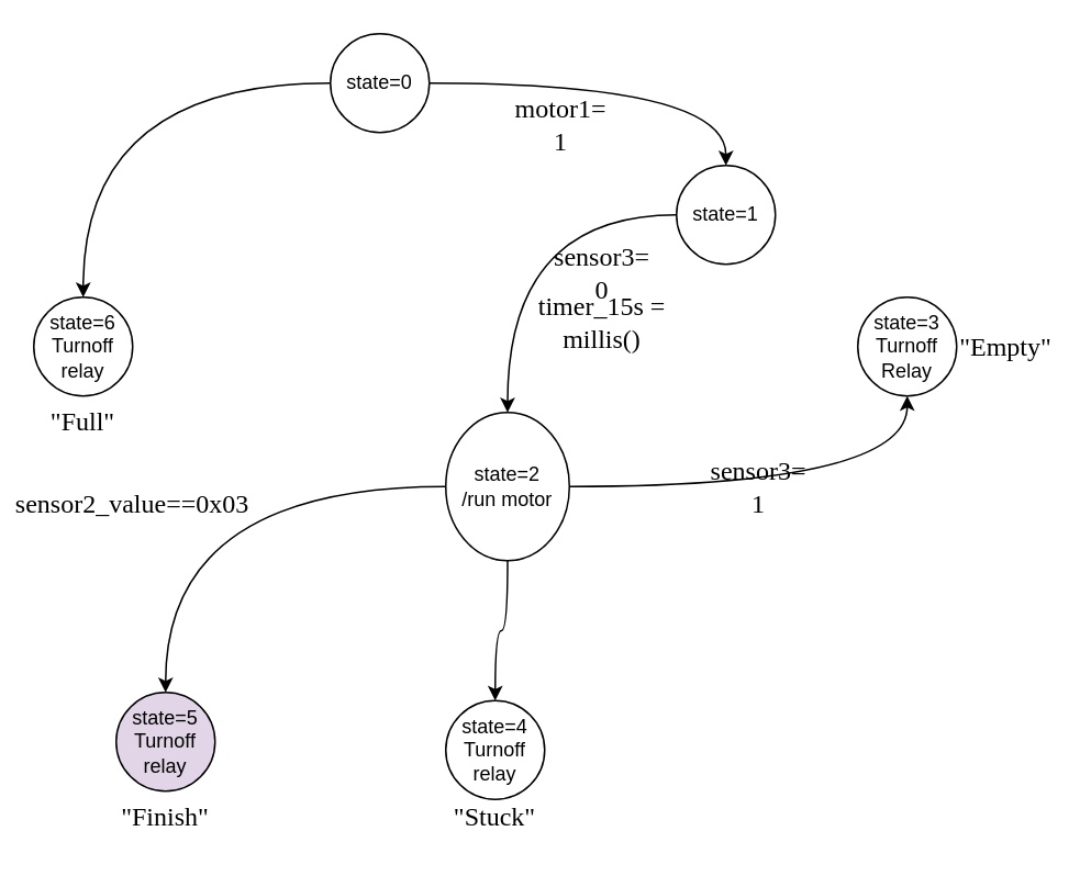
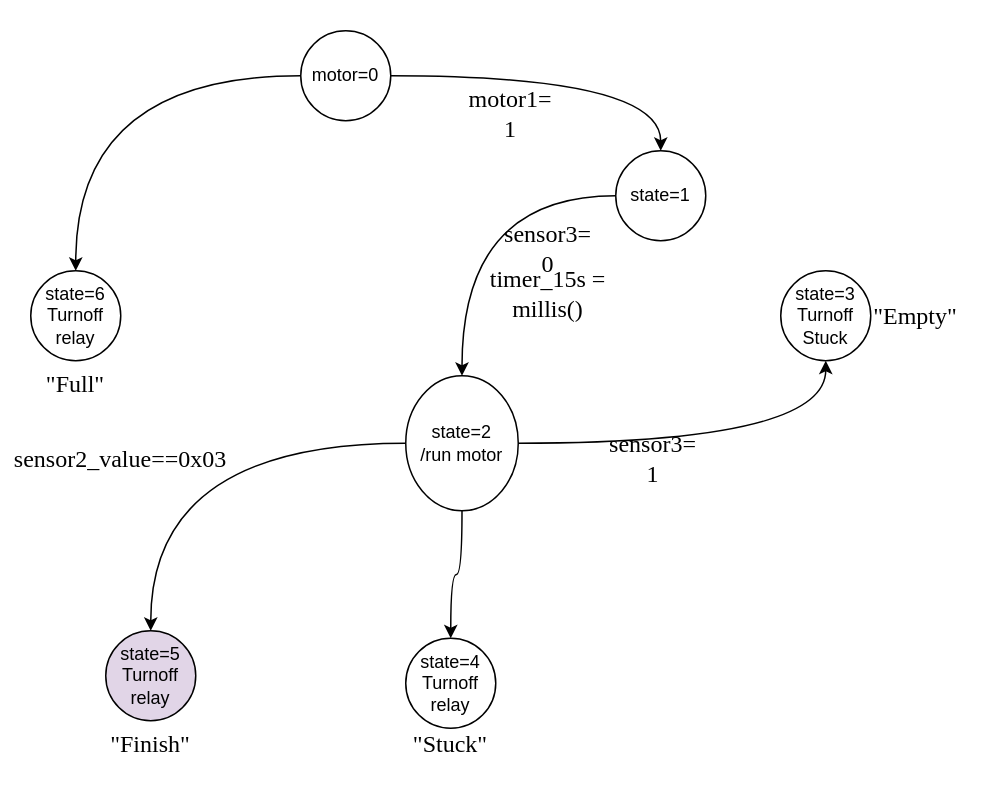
- <mxCell id="4" value="state=0" style="ellipse;whiteSpace=wrap;html=1;aspect=fixed;" vertex="1" parent="1"><mxGeometry x="200" y="20" width="60" height="60" as="geometry" /></mxCell>
+ <mxCell id="4" value="motor=0" style="ellipse;whiteSpace=wrap;html=1;aspect=fixed;" vertex="1" parent="1"><mxGeometry x="200" y="20" width="60" height="60" as="geometry" /></mxCell>
- <mxCell id="11" value="state=3&lt;br&gt;Turnoff Relay" style="ellipse;whiteSpace=wrap;html=1;aspect=fixed;" vertex="1" parent="1"><mxGeometry x="520" y="180" width="60" height="60" as="geometry" /></mxCell>
+ <mxCell id="11" value="state=3&lt;br&gt;Turnoff Stuck" style="ellipse;whiteSpace=wrap;html=1;aspect=fixed;" vertex="1" parent="1"><mxGeometry x="520" y="180" width="60" height="60" as="geometry" /></mxCell>
- <mxCell id="19" value="sensor3= 1" style="text;html=1;strokeColor=none;fillColor=none;align=center;verticalAlign=middle;whiteSpace=wrap;rounded=0;fontFamily=TH Niramit AS;fontSize=16;" vertex="1" parent="1"><mxGeometry x="430" y="280" width="60" height="30" as="geometry" /></mxCell>
+ <mxCell id="19" value="sensor3= 1" style="text;html=1;strokeColor=none;fillColor=none;align=center;verticalAlign=middle;whiteSpace=wrap;rounded=0;fontFamily=TH Niramit AS;fontSize=16;" vertex="1" parent="1"><mxGeometry x="405" y="290" width="60" height="30" as="geometry" /></mxCell>
